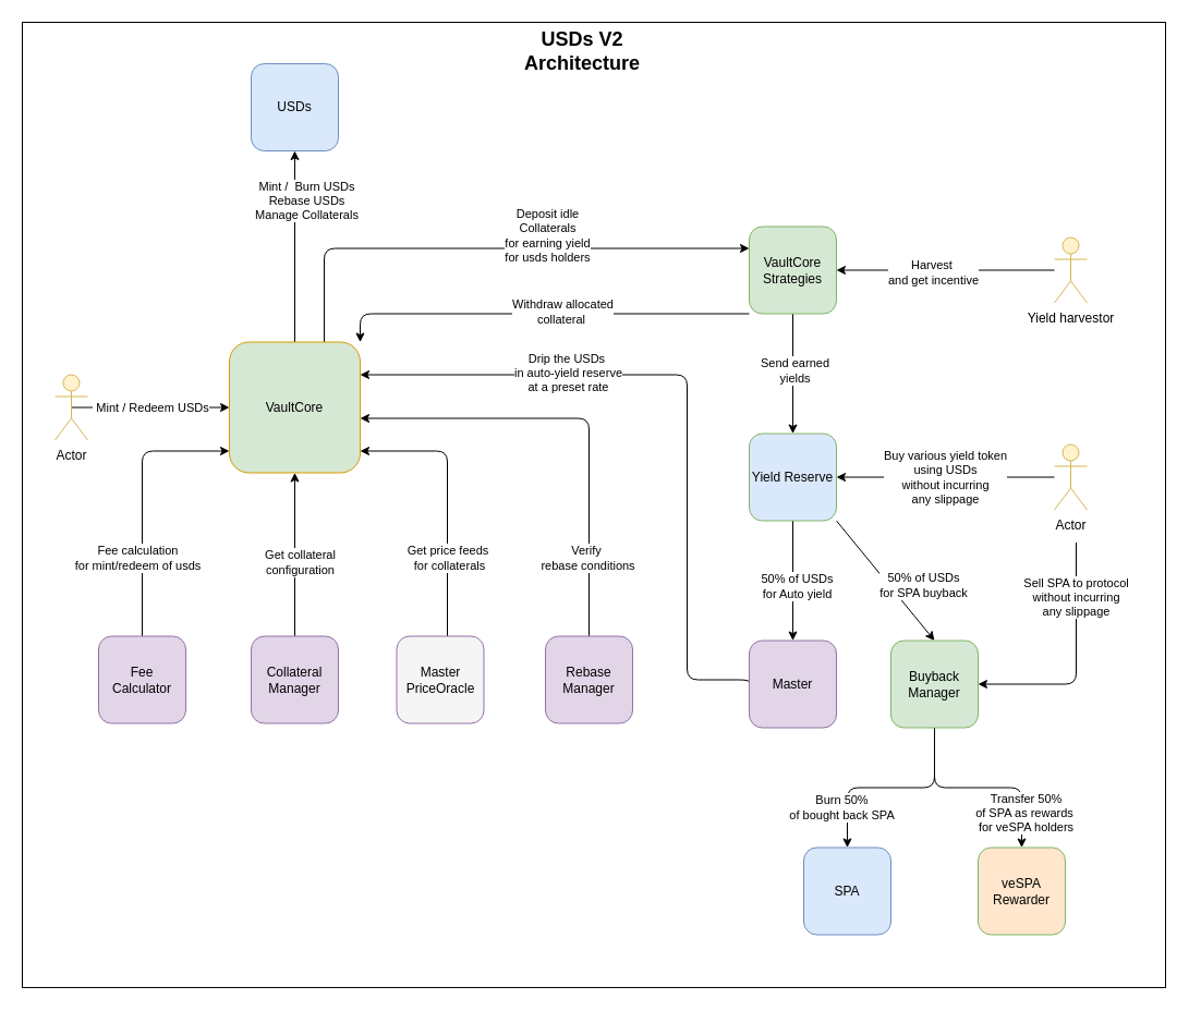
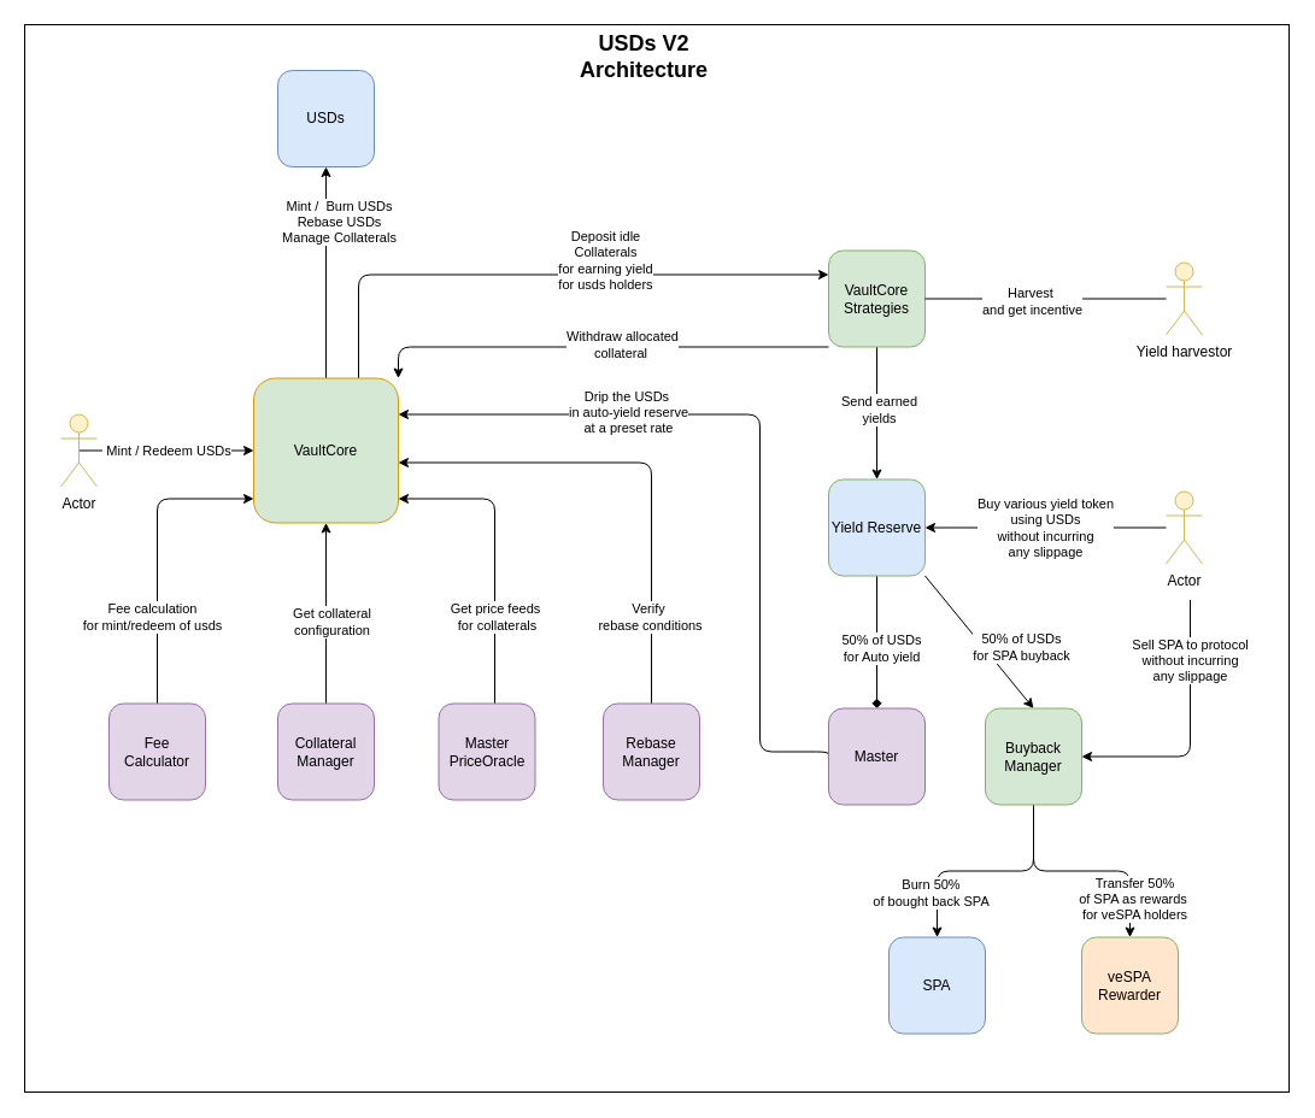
- <mxCell id="35" style="edgeStyle=orthogonalEdgeStyle;rounded=0;orthogonalLoop=1;jettySize=auto;html=1;entryX=1;entryY=0.5;entryDx=0;entryDy=0;" parent="1" source="37" target="34" edge="1"><mxGeometry relative="1" as="geometry" /></mxCell>
+ <mxCell id="35" style="edgeStyle=orthogonalEdgeStyle;rounded=0;orthogonalLoop=1;jettySize=auto;html=1;entryX=1;entryY=0.5;entryDx=0;entryDy=0;endArrow=none;" parent="1" source="37" target="34" edge="1"><mxGeometry relative="1" as="geometry" /></mxCell>
- <mxCell id="21" style="rounded=0;orthogonalLoop=1;jettySize=auto;html=1;entryX=0.5;entryY=0;entryDx=0;entryDy=0;" parent="1" source="24" target="27" edge="1"><mxGeometry relative="1" as="geometry" /></mxCell>
+ <mxCell id="21" style="rounded=0;orthogonalLoop=1;jettySize=auto;html=1;entryX=0.5;entryY=0;entryDx=0;entryDy=0;endArrow=diamond;" parent="1" source="24" target="27" edge="1"><mxGeometry relative="1" as="geometry" /></mxCell>
- <mxCell id="14" value="Master&lt;br&gt;PriceOracle&lt;br&gt;" style="whiteSpace=wrap;html=1;aspect=fixed;fillColor=#f5f5f5;strokeColor=#9673a6;rounded=1;" parent="1" vertex="1"><mxGeometry x="363.5" y="583.5" width="80" height="80" as="geometry" /></mxCell>
+ <mxCell id="14" value="Master&lt;br&gt;PriceOracle&lt;br&gt;" style="whiteSpace=wrap;html=1;aspect=fixed;fillColor=#e1d5e7;strokeColor=#9673a6;rounded=1;" parent="1" vertex="1"><mxGeometry x="363.5" y="583.5" width="80" height="80" as="geometry" /></mxCell>
